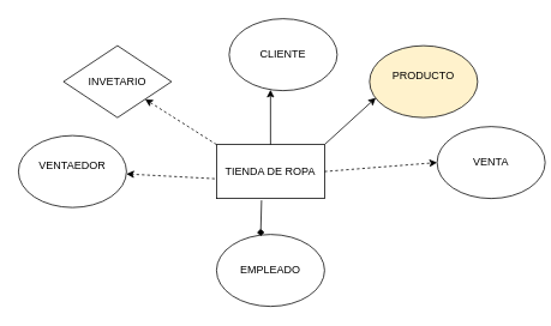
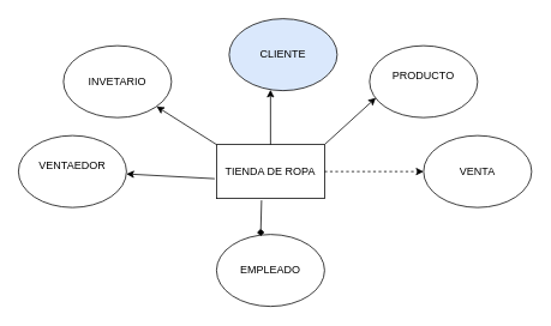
- <mxCell id="3" value="&lt;font style=&quot;vertical-align: inherit;&quot;&gt;&lt;font style=&quot;vertical-align: inherit;&quot;&gt;CLIENTE&lt;/font&gt;&lt;/font&gt;" style="ellipse;whiteSpace=wrap;html=1;" parent="1" vertex="1"><mxGeometry x="254" y="20" width="120" height="80" as="geometry" /></mxCell>
+ <mxCell id="3" value="&lt;font style=&quot;vertical-align: inherit;&quot;&gt;&lt;font style=&quot;vertical-align: inherit;&quot;&gt;CLIENTE&lt;/font&gt;&lt;/font&gt;" style="ellipse;whiteSpace=wrap;html=1;fillColor=#dae8fc;" parent="1" vertex="1"><mxGeometry x="254" y="20" width="120" height="80" as="geometry" /></mxCell>
- <mxCell id="4" value="&lt;font style=&quot;vertical-align: inherit;&quot;&gt;&lt;font style=&quot;vertical-align: inherit;&quot;&gt;INVETARIO&lt;/font&gt;&lt;/font&gt;" style="rhombus;whiteSpace=wrap;html=1;" parent="1" vertex="1"><mxGeometry x="70" y="50" width="120" height="80" as="geometry" /></mxCell>
+ <mxCell id="4" value="&lt;font style=&quot;vertical-align: inherit;&quot;&gt;&lt;font style=&quot;vertical-align: inherit;&quot;&gt;INVETARIO&lt;/font&gt;&lt;/font&gt;" style="ellipse;whiteSpace=wrap;html=1;" parent="1" vertex="1"><mxGeometry x="70" y="50" width="120" height="80" as="geometry" /></mxCell>
- <mxCell id="5" value="&lt;font style=&quot;vertical-align: inherit;&quot;&gt;&lt;font style=&quot;vertical-align: inherit;&quot;&gt;PRODUCTO&lt;/font&gt;&lt;/font&gt;&lt;div&gt;&lt;font style=&quot;vertical-align: inherit;&quot;&gt;&lt;font style=&quot;vertical-align: inherit;&quot;&gt;&lt;br&gt;&lt;/font&gt;&lt;/font&gt;&lt;/div&gt;" style="ellipse;whiteSpace=wrap;html=1;fillColor=#fff2cc;" parent="1" vertex="1"><mxGeometry x="410" y="50" width="120" height="80" as="geometry" /></mxCell>
+ <mxCell id="5" value="&lt;font style=&quot;vertical-align: inherit;&quot;&gt;&lt;font style=&quot;vertical-align: inherit;&quot;&gt;PRODUCTO&lt;/font&gt;&lt;/font&gt;&lt;div&gt;&lt;font style=&quot;vertical-align: inherit;&quot;&gt;&lt;font style=&quot;vertical-align: inherit;&quot;&gt;&lt;br&gt;&lt;/font&gt;&lt;/font&gt;&lt;/div&gt;" style="ellipse;whiteSpace=wrap;html=1;" parent="1" vertex="1"><mxGeometry x="410" y="50" width="120" height="80" as="geometry" /></mxCell>
- <mxCell id="11" value="" style="endArrow=classic;html=1;rounded=0;exitX=0;exitY=0;exitDx=0;exitDy=0;dashed=1;" parent="1" source="2" target="4" edge="1"><mxGeometry width="50" height="50" relative="1" as="geometry"><mxPoint x="160" y="216" as="sourcePoint" /><mxPoint x="169" y="126" as="targetPoint" /></mxGeometry></mxCell>
+ <mxCell id="11" value="" style="endArrow=classic;html=1;rounded=0;exitX=0;exitY=0;exitDx=0;exitDy=0;" parent="1" source="2" target="4" edge="1"><mxGeometry width="50" height="50" relative="1" as="geometry"><mxPoint x="160" y="216" as="sourcePoint" /><mxPoint x="169" y="126" as="targetPoint" /></mxGeometry></mxCell>
- <mxCell id="7" value="&lt;font style=&quot;vertical-align: inherit;&quot;&gt;&lt;font style=&quot;vertical-align: inherit;&quot;&gt;VENTA&lt;/font&gt;&lt;/font&gt;" style="ellipse;whiteSpace=wrap;html=1;" parent="1" vertex="1"><mxGeometry x="485" y="140" width="120" height="80" as="geometry" /></mxCell>
+ <mxCell id="7" value="&lt;font style=&quot;vertical-align: inherit;&quot;&gt;&lt;font style=&quot;vertical-align: inherit;&quot;&gt;VENTA&lt;/font&gt;&lt;/font&gt;" style="ellipse;whiteSpace=wrap;html=1;" parent="1" vertex="1"><mxGeometry x="470" y="150" width="120" height="80" as="geometry" /></mxCell>
- <mxCell id="12" value="" style="endArrow=classic;html=1;rounded=0;exitX=-0.017;exitY=0.633;exitDx=0;exitDy=0;exitPerimeter=0;dashed=1;" parent="1" source="2" target="6" edge="1"><mxGeometry width="50" height="50" relative="1" as="geometry"><mxPoint x="170" y="230" as="sourcePoint" /><mxPoint x="227" y="178" as="targetPoint" /></mxGeometry></mxCell>
+ <mxCell id="12" value="" style="endArrow=classic;html=1;rounded=0;exitX=-0.017;exitY=0.633;exitDx=0;exitDy=0;exitPerimeter=0;" parent="1" source="2" target="6" edge="1"><mxGeometry width="50" height="50" relative="1" as="geometry"><mxPoint x="170" y="230" as="sourcePoint" /><mxPoint x="227" y="178" as="targetPoint" /></mxGeometry></mxCell>
